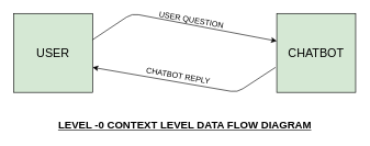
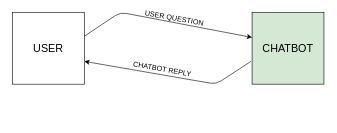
- <mxCell id="2" value="&lt;span style=&quot;font-size: 18px;&quot;&gt;USER&lt;/span&gt;" style="whiteSpace=wrap;html=1;aspect=fixed;fontSize=18;fontStyle=0;fillColor=#d5e8d4;" vertex="1" parent="1"><mxGeometry x="20" y="20" width="120" height="120" as="geometry" /></mxCell>
+ <mxCell id="2" value="&lt;span style=&quot;font-size: 18px;&quot;&gt;USER&lt;/span&gt;" style="whiteSpace=wrap;html=1;aspect=fixed;fontSize=18;fontStyle=0" vertex="1" parent="1"><mxGeometry x="20" y="20" width="120" height="120" as="geometry" /></mxCell>
- <mxCell id="8" value="LEVEL -0 CONTEXT LEVEL DATA FLOW DIAGRAM" style="text;html=1;align=center;verticalAlign=middle;resizable=0;points=[];;autosize=1;fontStyle=5;fontSize=16;dashed=1;dashPattern=1 1;" vertex="1" parent="1"><mxGeometry x="80" y="180" width="400" height="20" as="geometry" /></mxCell>
